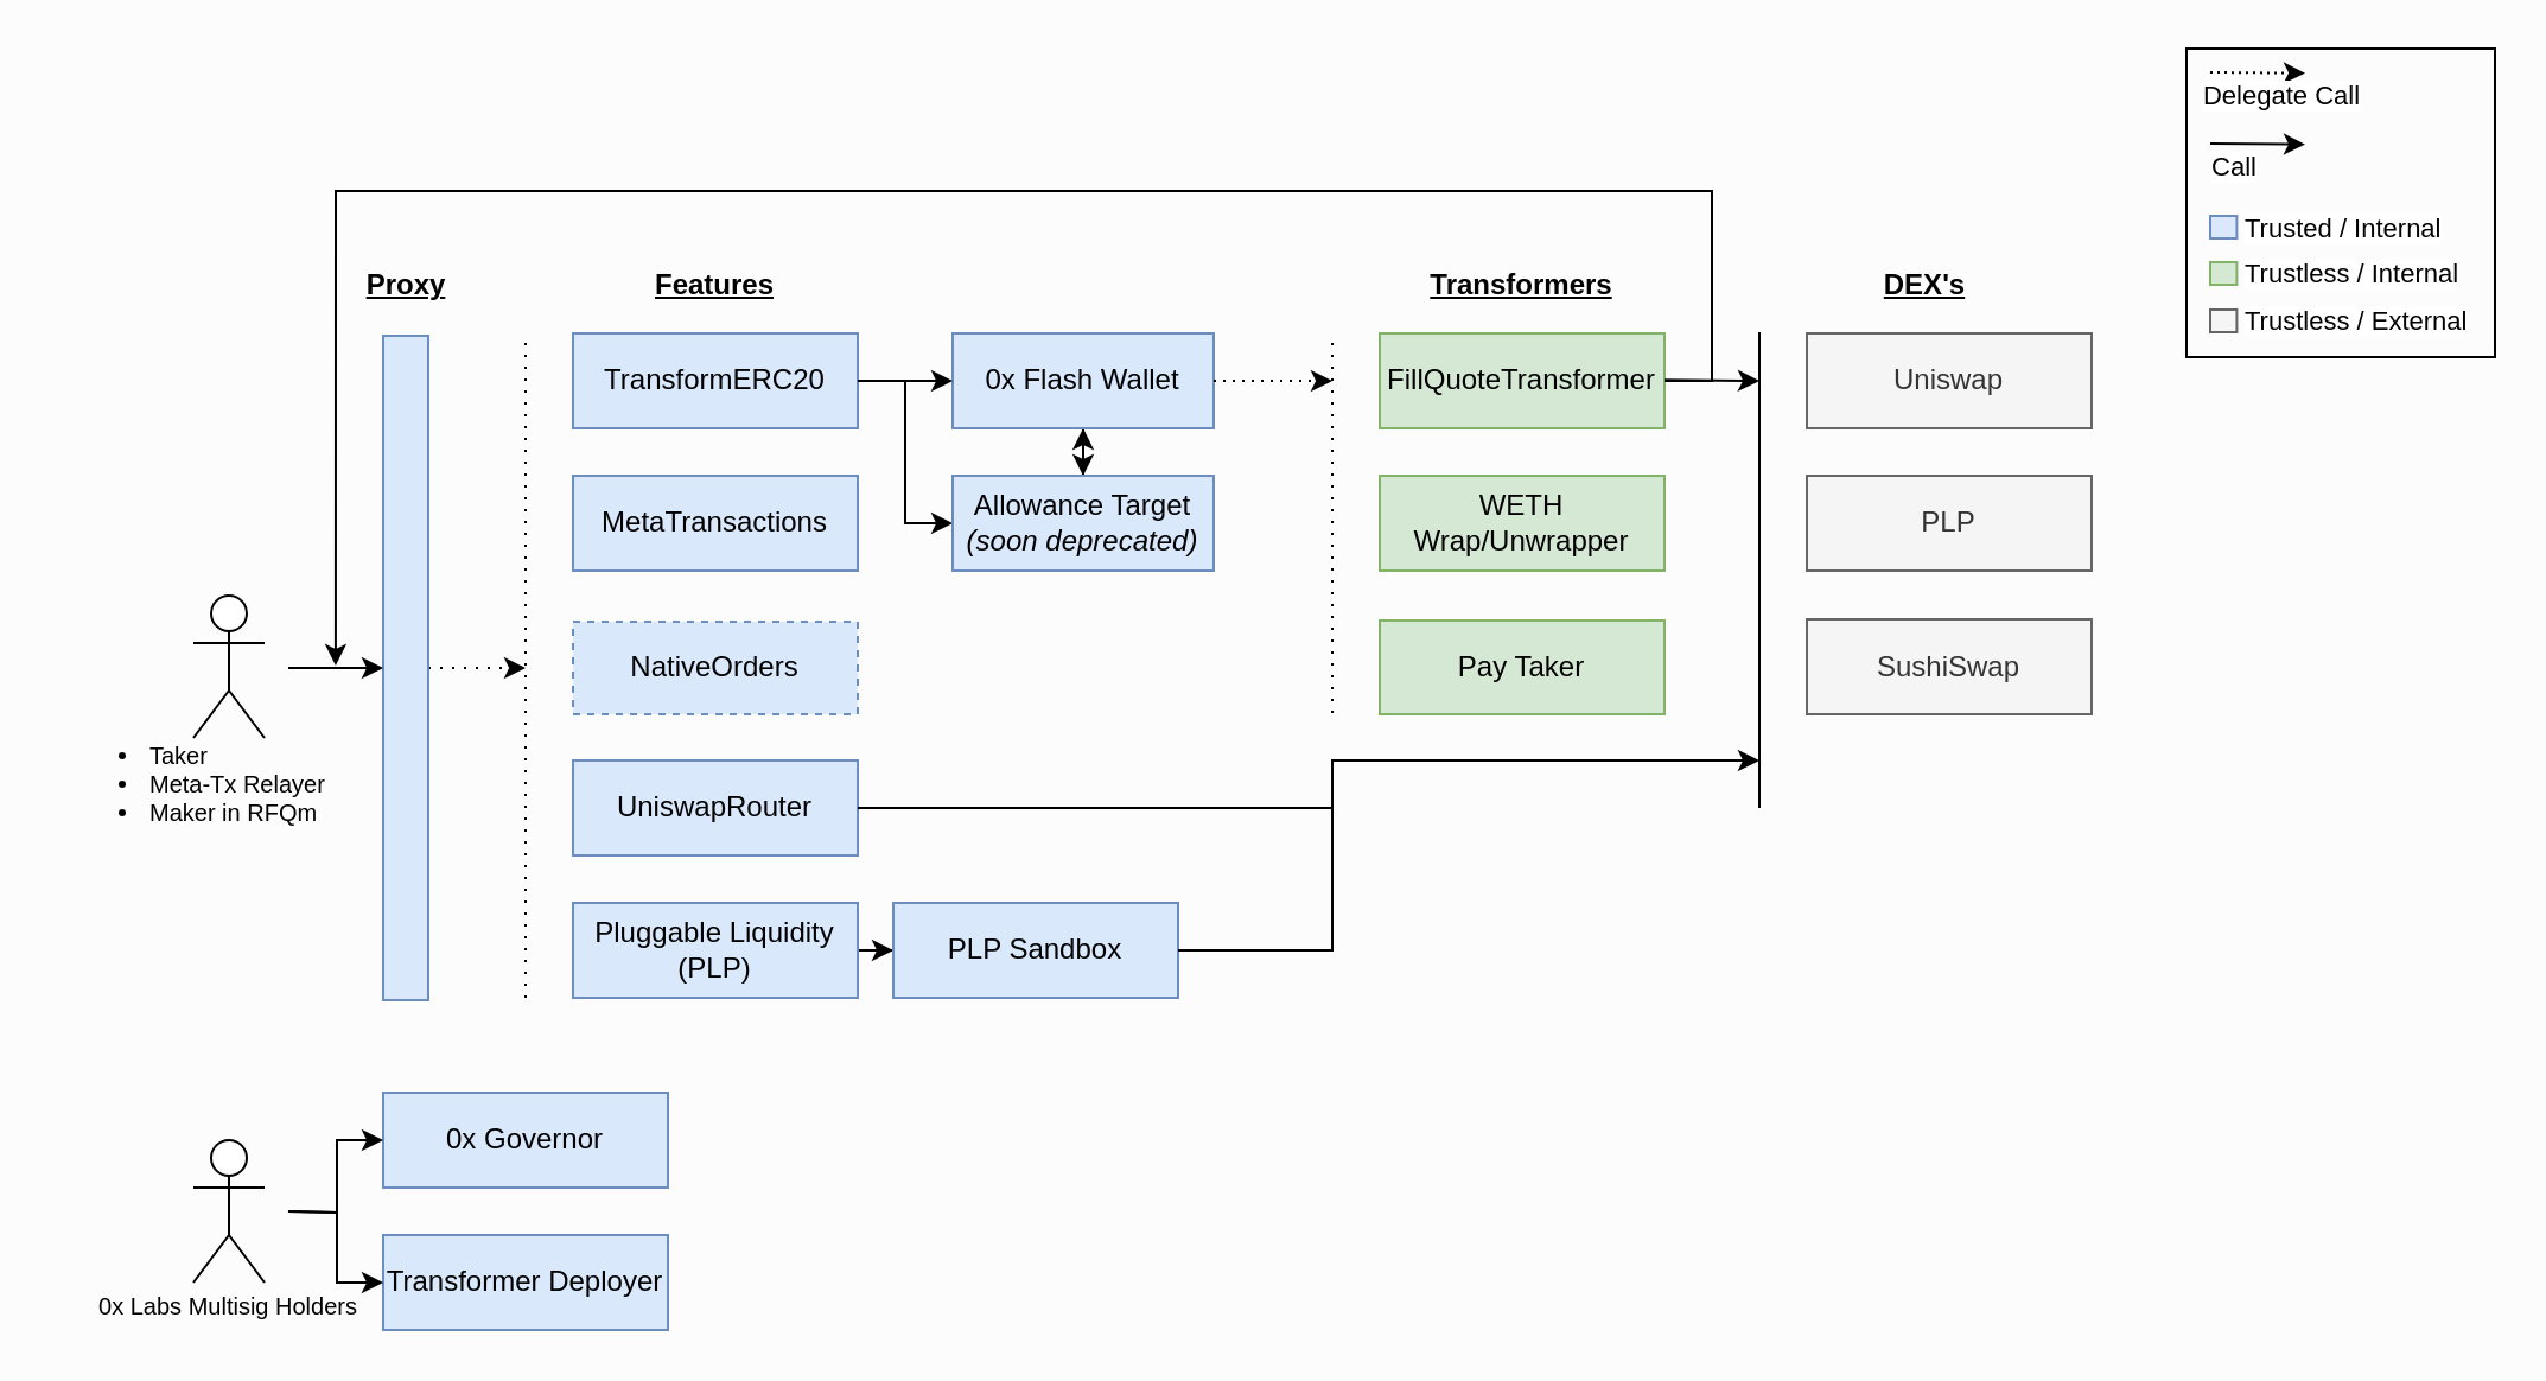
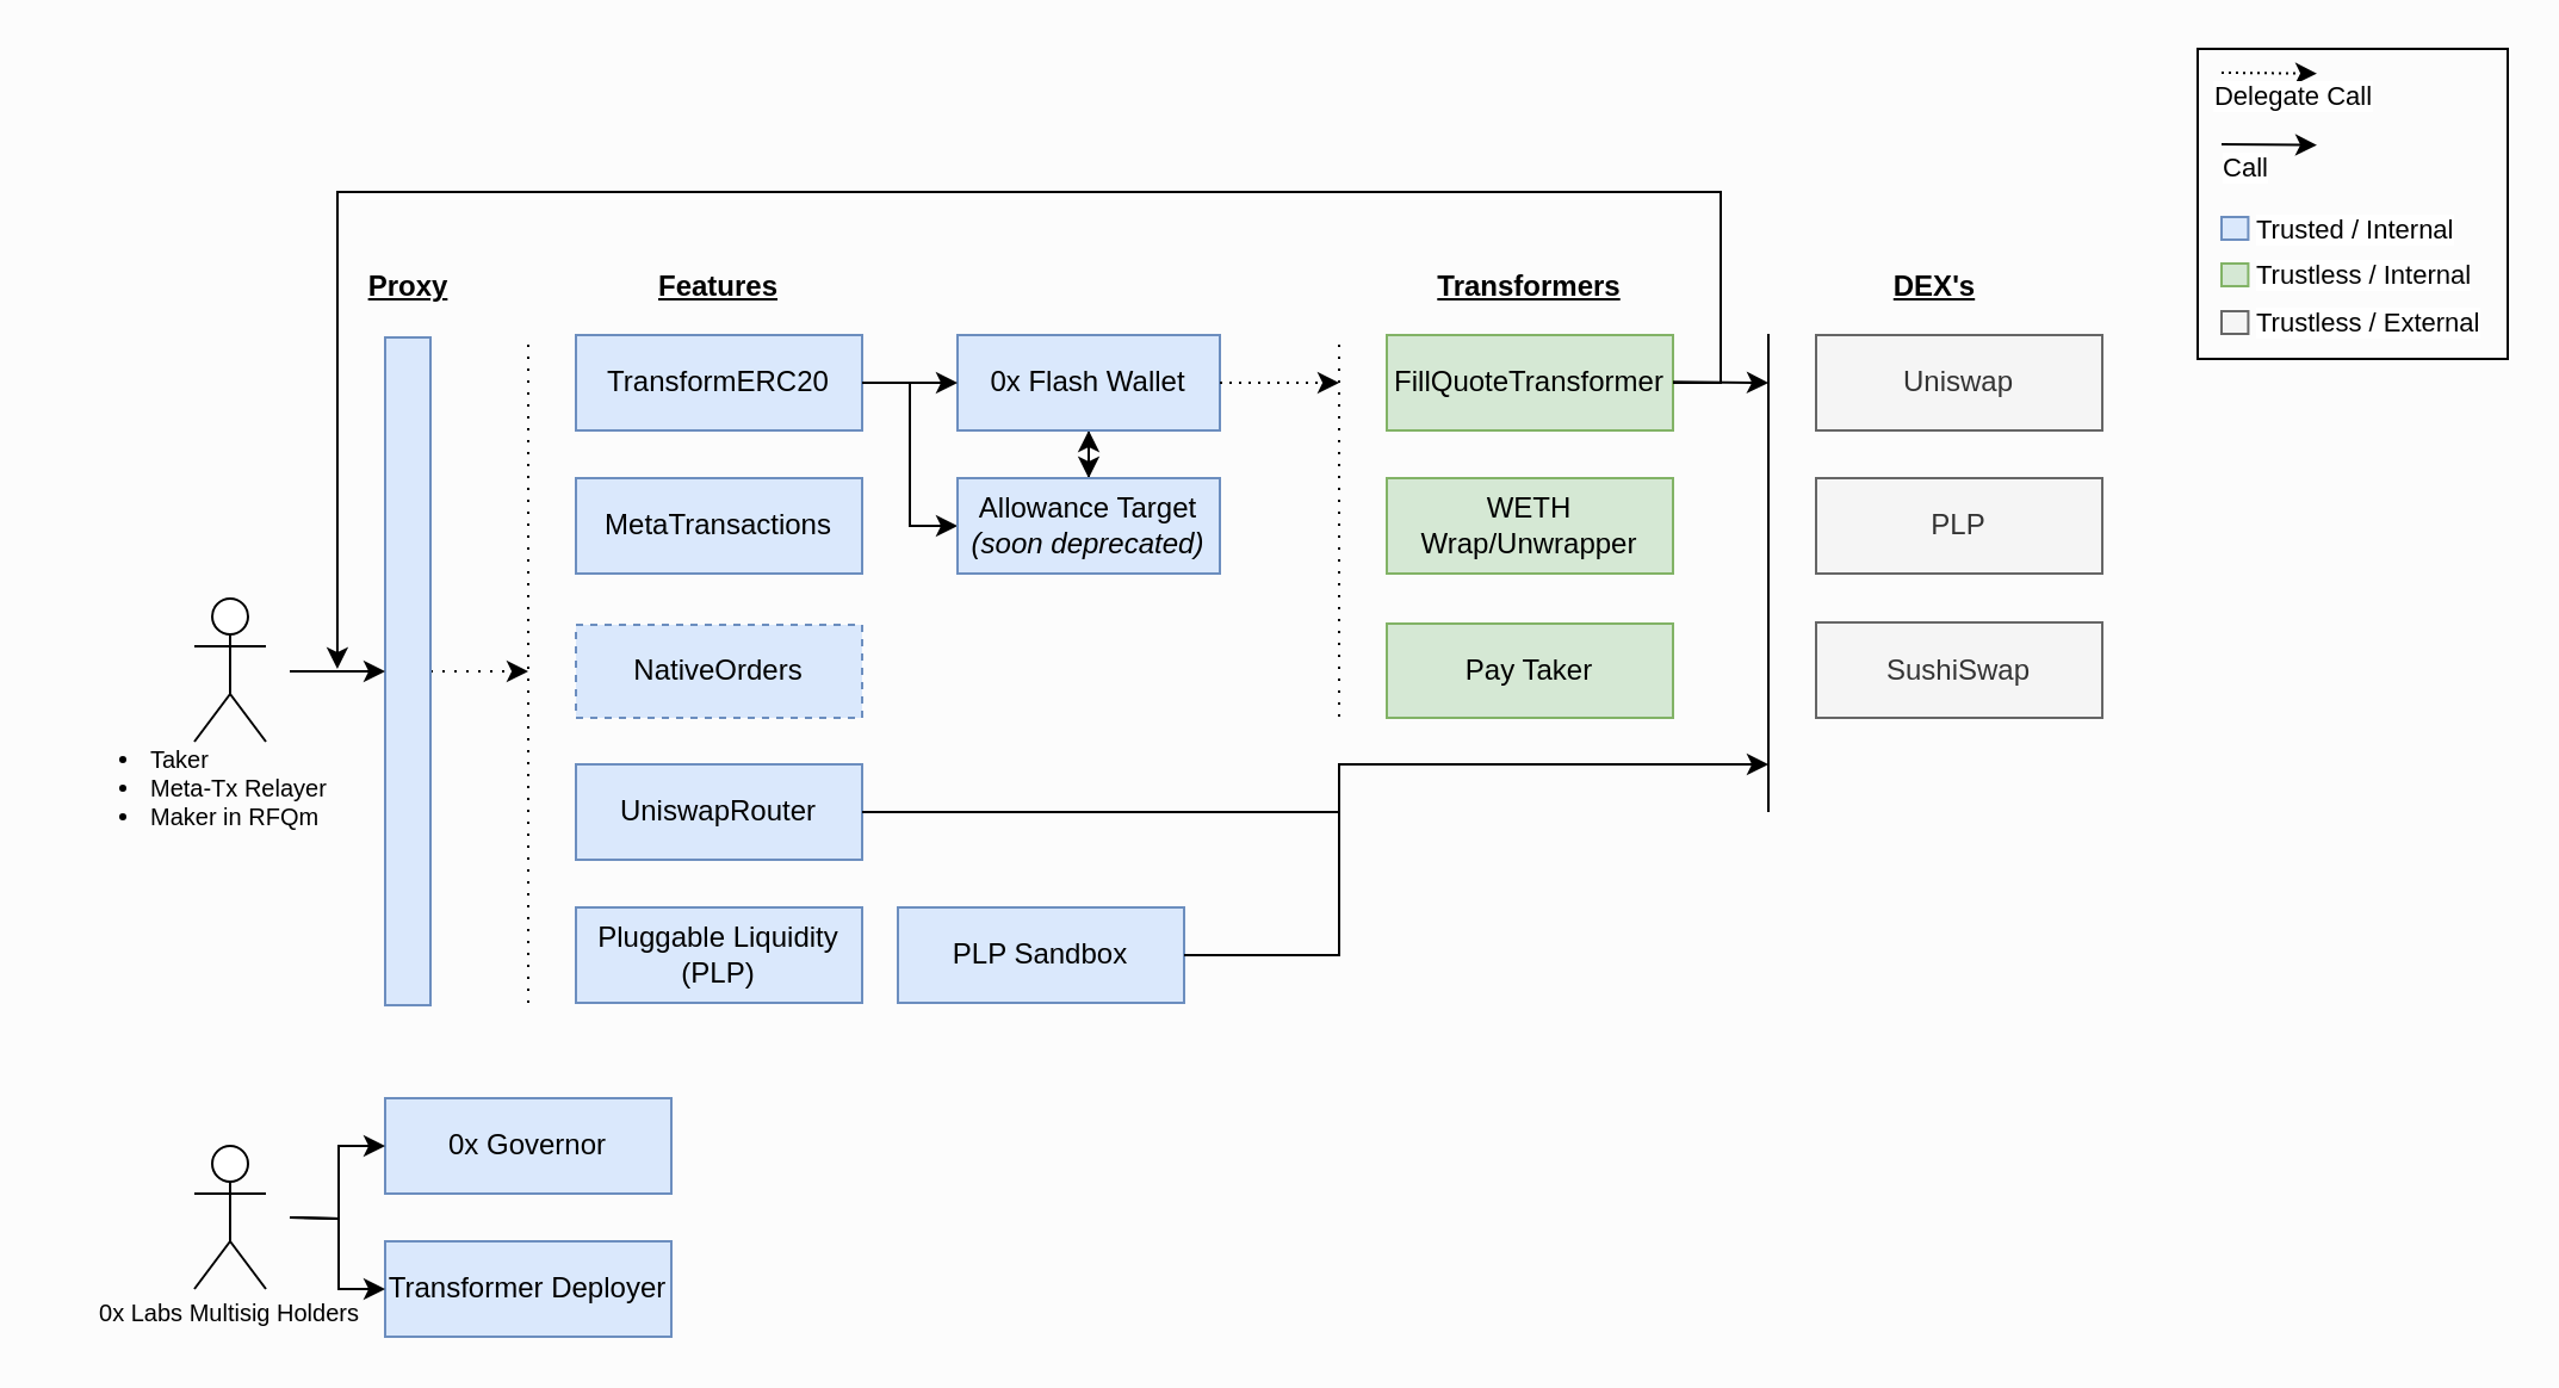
- <mxCell id="26" value="" style="edgeStyle=orthogonalEdgeStyle;rounded=0;orthogonalLoop=1;jettySize=auto;html=1;startArrow=none;startFill=0;endArrow=classic;endFill=1;" parent="1" source="27" target="28" edge="1"><mxGeometry relative="1" as="geometry" /></mxCell>
